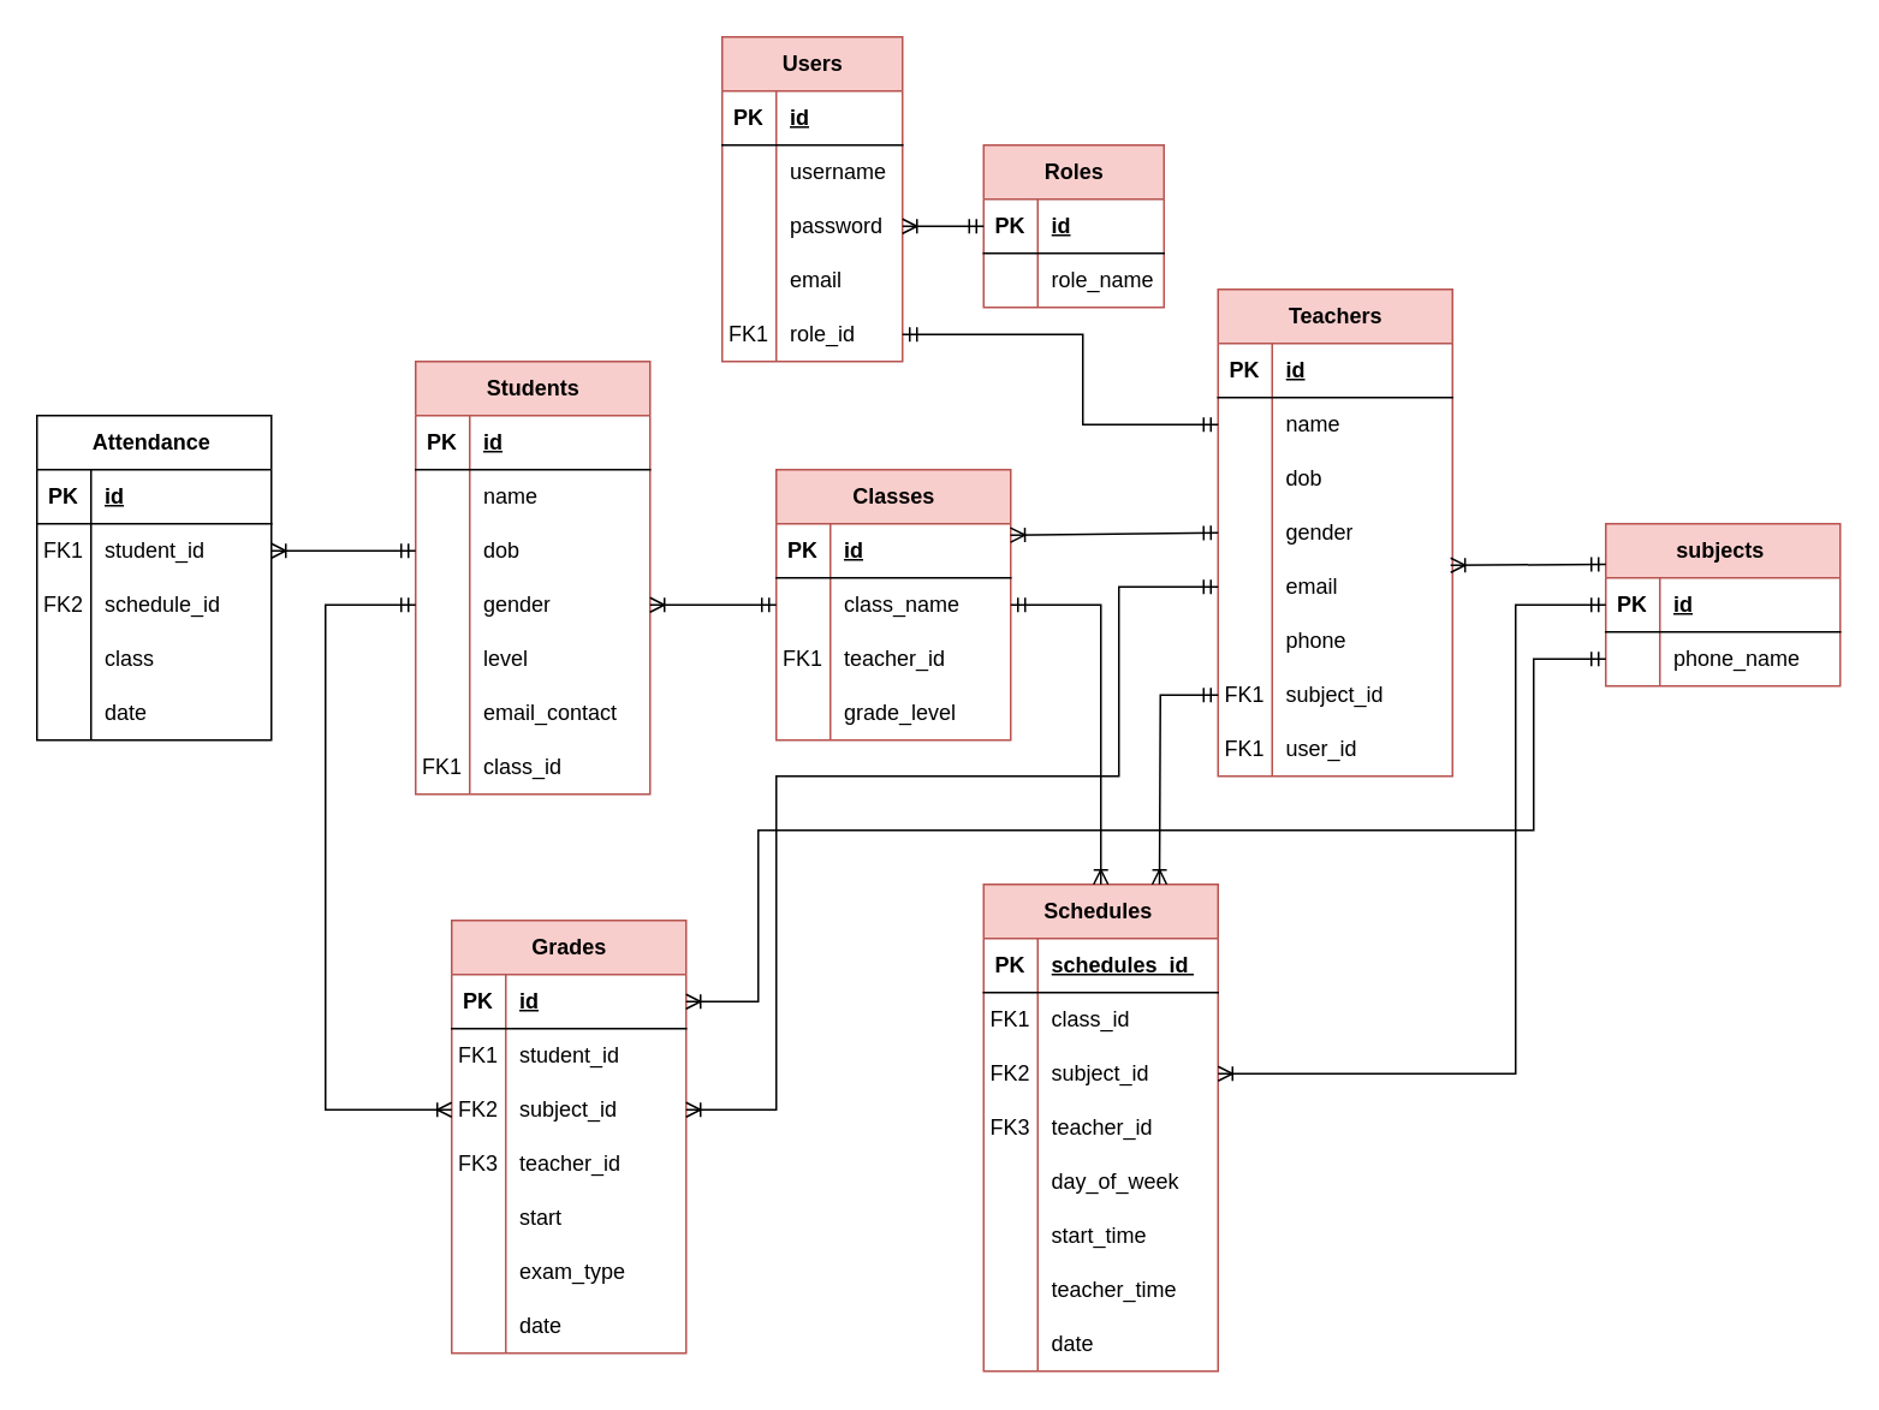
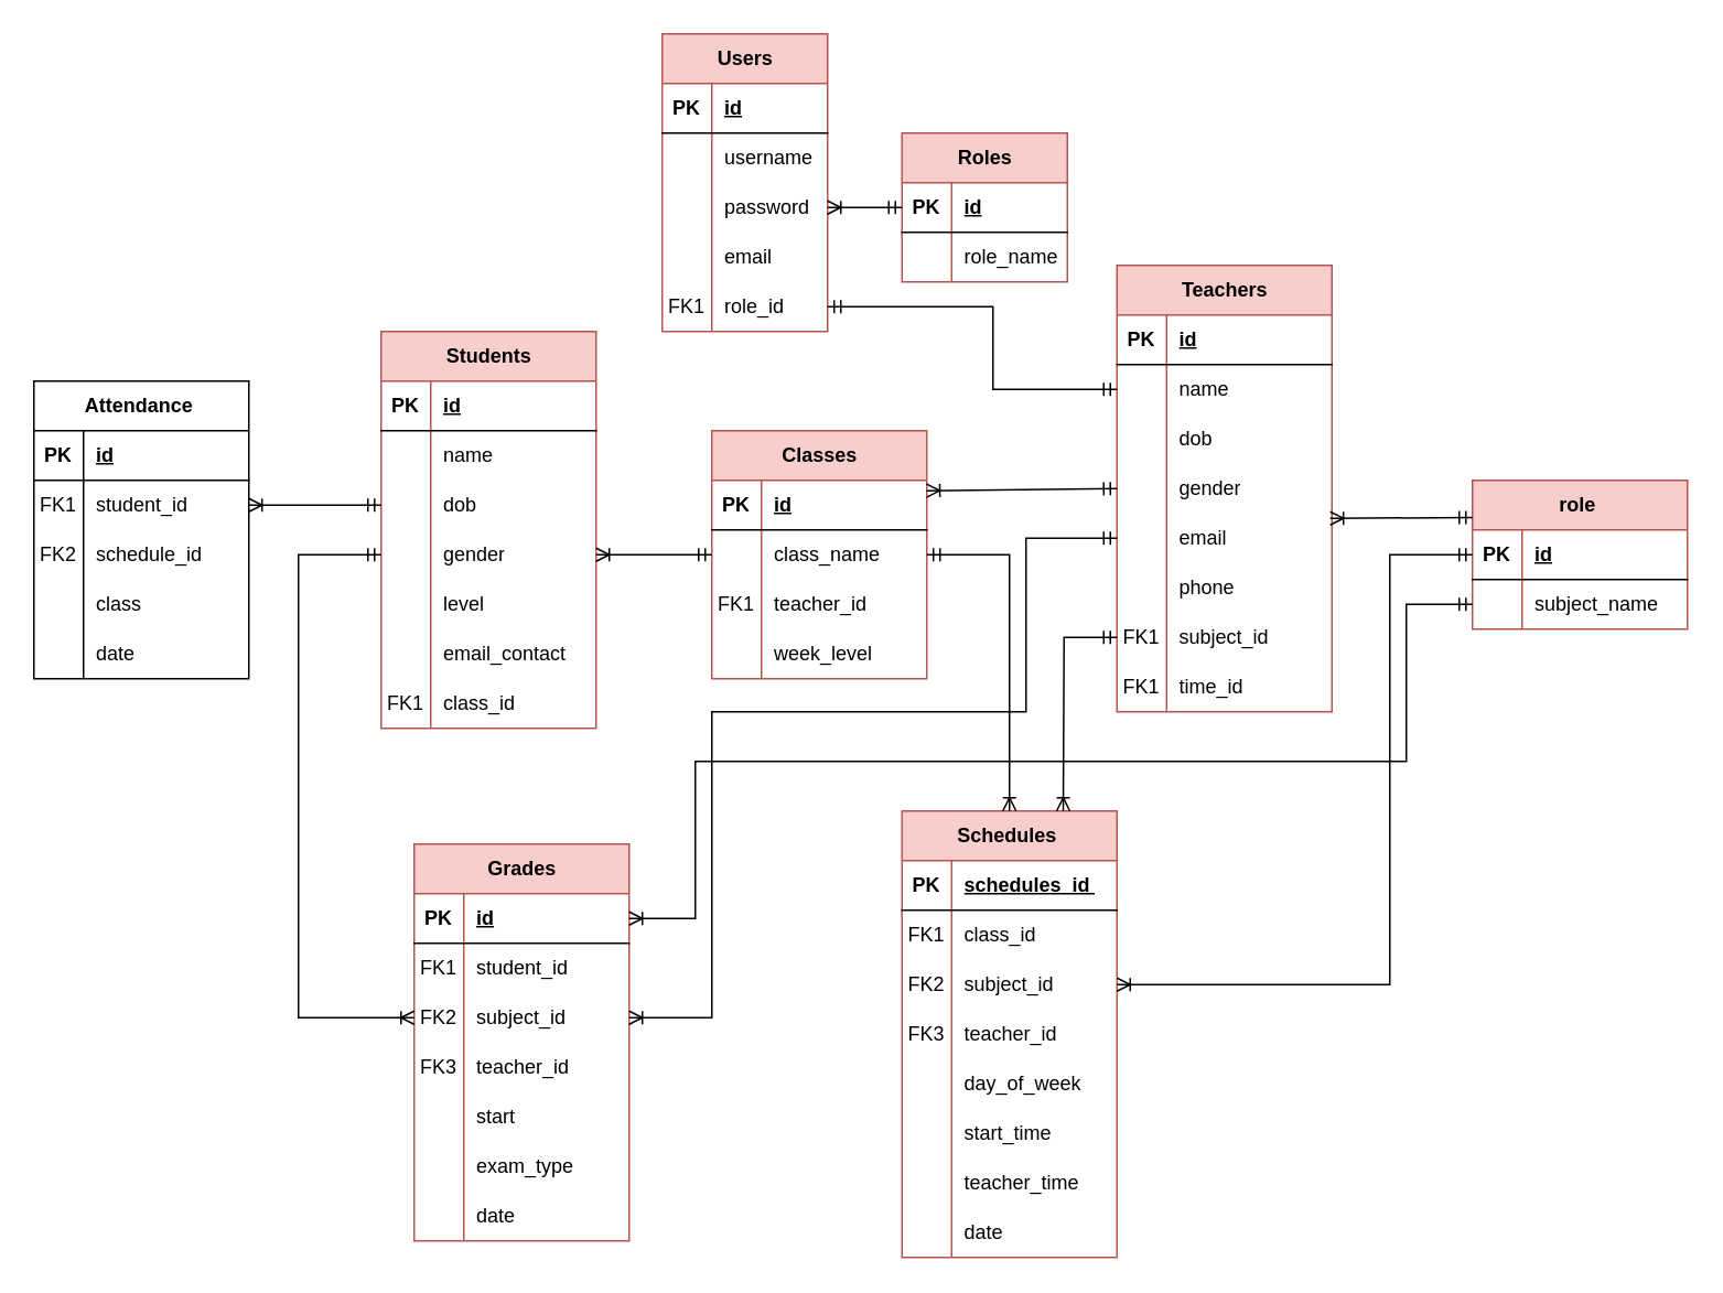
- <mxCell id="87" value="subjects&amp;nbsp;" style="shape=table;startSize=30;container=1;collapsible=1;childLayout=tableLayout;fixedRows=1;rowLines=0;fontStyle=1;align=center;resizeLast=1;html=1;fillColor=#f8cecc;strokeColor=#b85450;" parent="1" vertex="1"><mxGeometry x="890" y="290" width="130" height="90" as="geometry" /></mxCell>
+ <mxCell id="87" value="role&amp;nbsp;" style="shape=table;startSize=30;container=1;collapsible=1;childLayout=tableLayout;fixedRows=1;rowLines=0;fontStyle=1;align=center;resizeLast=1;html=1;fillColor=#f8cecc;strokeColor=#b85450;" parent="1" vertex="1"><mxGeometry x="890" y="290" width="130" height="90" as="geometry" /></mxCell>
- <mxCell id="93" value="phone_name" style="shape=partialRectangle;connectable=0;fillColor=none;top=0;left=0;bottom=0;right=0;align=left;spacingLeft=6;overflow=hidden;whiteSpace=wrap;html=1;" parent="91" vertex="1"><mxGeometry x="30" width="100" height="30" as="geometry"><mxRectangle width="100" height="30" as="alternateBounds" /></mxGeometry></mxCell>
+ <mxCell id="93" value="subject_name" style="shape=partialRectangle;connectable=0;fillColor=none;top=0;left=0;bottom=0;right=0;align=left;spacingLeft=6;overflow=hidden;whiteSpace=wrap;html=1;" parent="91" vertex="1"><mxGeometry x="30" width="100" height="30" as="geometry"><mxRectangle width="100" height="30" as="alternateBounds" /></mxGeometry></mxCell>
- <mxCell id="85" value="grade_level" style="shape=partialRectangle;connectable=0;fillColor=none;top=0;left=0;bottom=0;right=0;align=left;spacingLeft=6;overflow=hidden;whiteSpace=wrap;html=1;" parent="83" vertex="1"><mxGeometry x="30" width="100" height="30" as="geometry"><mxRectangle width="100" height="30" as="alternateBounds" /></mxGeometry></mxCell>
+ <mxCell id="85" value="week_level" style="shape=partialRectangle;connectable=0;fillColor=none;top=0;left=0;bottom=0;right=0;align=left;spacingLeft=6;overflow=hidden;whiteSpace=wrap;html=1;" parent="83" vertex="1"><mxGeometry x="30" width="100" height="30" as="geometry"><mxRectangle width="100" height="30" as="alternateBounds" /></mxGeometry></mxCell>
- <mxCell id="72" value="user_id" style="shape=partialRectangle;connectable=0;fillColor=none;top=0;left=0;bottom=0;right=0;align=left;spacingLeft=6;overflow=hidden;whiteSpace=wrap;html=1;" parent="70" vertex="1"><mxGeometry x="30" width="100" height="30" as="geometry"><mxRectangle width="100" height="30" as="alternateBounds" /></mxGeometry></mxCell>
+ <mxCell id="72" value="time_id" style="shape=partialRectangle;connectable=0;fillColor=none;top=0;left=0;bottom=0;right=0;align=left;spacingLeft=6;overflow=hidden;whiteSpace=wrap;html=1;" parent="70" vertex="1"><mxGeometry x="30" width="100" height="30" as="geometry"><mxRectangle width="100" height="30" as="alternateBounds" /></mxGeometry></mxCell>
